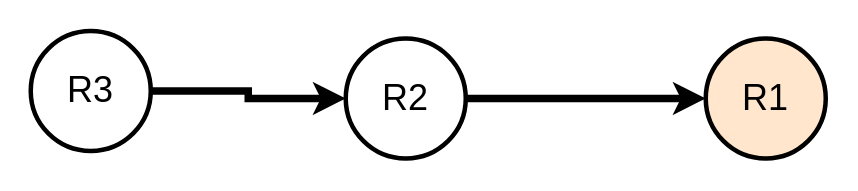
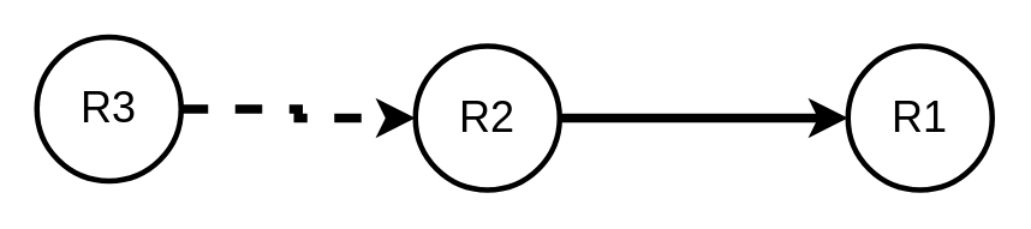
- <mxCell id="2" style="edgeStyle=orthogonalEdgeStyle;rounded=0;orthogonalLoop=1;jettySize=auto;html=1;entryX=0;entryY=0.5;entryDx=0;entryDy=0;strokeWidth=5;fontSize=24;" edge="1" parent="1" source="3" target="5"><mxGeometry relative="1" as="geometry" /></mxCell>
+ <mxCell id="2" style="edgeStyle=orthogonalEdgeStyle;rounded=0;orthogonalLoop=1;jettySize=auto;html=1;entryX=0;entryY=0.5;entryDx=0;entryDy=0;strokeWidth=5;fontSize=24;dashed=1;" edge="1" parent="1" source="3" target="5"><mxGeometry relative="1" as="geometry" /></mxCell>
- <mxCell id="6" value="R1" style="ellipse;whiteSpace=wrap;html=1;aspect=fixed;fontSize=24;strokeWidth=3;fillColor=#ffe6cc;" vertex="1" parent="1"><mxGeometry x="470" y="25" width="80" height="80" as="geometry" /></mxCell>
+ <mxCell id="6" value="R1" style="ellipse;whiteSpace=wrap;html=1;aspect=fixed;fontSize=24;strokeWidth=3;" vertex="1" parent="1"><mxGeometry x="470" y="25" width="80" height="80" as="geometry" /></mxCell>
